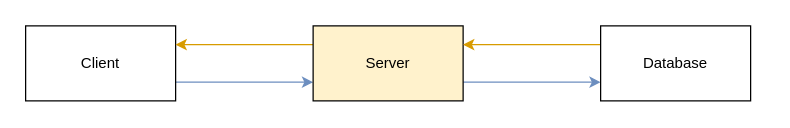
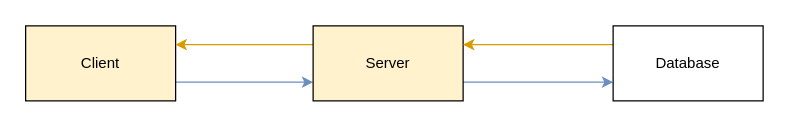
- <mxCell id="3" value="Client" style="rounded=0;whiteSpace=wrap;html=1;" vertex="1" parent="1"><mxGeometry x="20" y="20" width="120" height="60" as="geometry" /></mxCell>
+ <mxCell id="3" value="Client" style="rounded=0;whiteSpace=wrap;html=1;fillColor=#fff2cc;" vertex="1" parent="1"><mxGeometry x="20" y="20" width="120" height="60" as="geometry" /></mxCell>
- <mxCell id="8" value="Database" style="rounded=0;whiteSpace=wrap;html=1;" vertex="1" parent="1"><mxGeometry x="480" y="20" width="120" height="60" as="geometry" /></mxCell>
+ <mxCell id="8" value="Database" style="rounded=0;whiteSpace=wrap;html=1;" vertex="1" parent="1"><mxGeometry x="490" y="20" width="120" height="60" as="geometry" /></mxCell>
